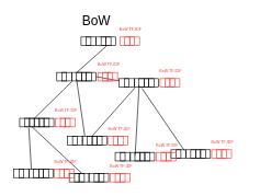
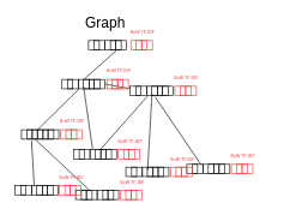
- <mxCell id="2" value="&lt;font style=&quot;font-size: 20px&quot;&gt;BoW&lt;/font&gt;" style="text;html=1;strokeColor=none;fillColor=none;align=center;verticalAlign=middle;whiteSpace=wrap;rounded=0;" parent="1" vertex="1"><mxGeometry x="125.5" y="20" width="40" height="20" as="geometry" /></mxCell>
+ <mxCell id="2" value="&lt;font style=&quot;font-size: 20px&quot;&gt;Graph&lt;/font&gt;" style="text;html=1;strokeColor=none;fillColor=none;align=center;verticalAlign=middle;whiteSpace=wrap;rounded=0;" parent="1" vertex="1"><mxGeometry x="125.5" y="20" width="40" height="20" as="geometry" /></mxCell>
